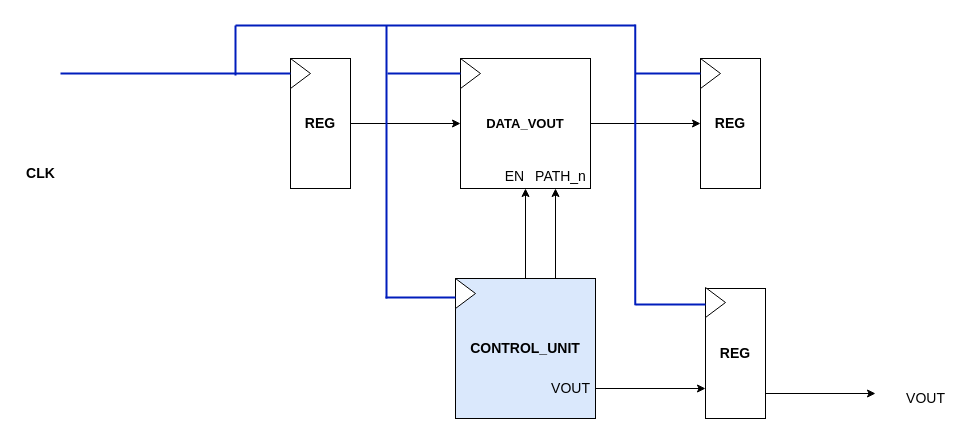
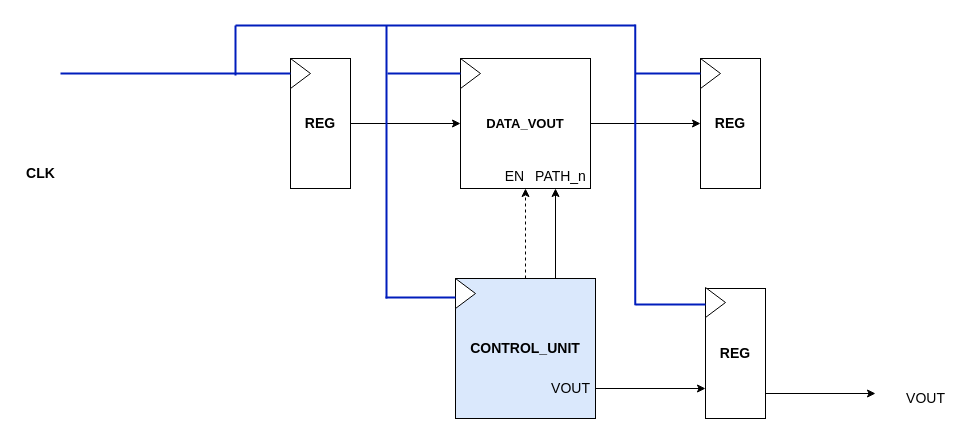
- <mxCell id="7" value="" style="edgeStyle=orthogonalEdgeStyle;rounded=0;orthogonalLoop=1;jettySize=auto;html=1;fontSize=14;" edge="1" parent="1" source="8" target="3"><mxGeometry relative="1" as="geometry" /></mxCell>
+ <mxCell id="7" value="" style="edgeStyle=orthogonalEdgeStyle;rounded=0;orthogonalLoop=1;jettySize=auto;html=1;fontSize=14;dashed=1;" edge="1" parent="1" source="8" target="3"><mxGeometry relative="1" as="geometry" /></mxCell>
